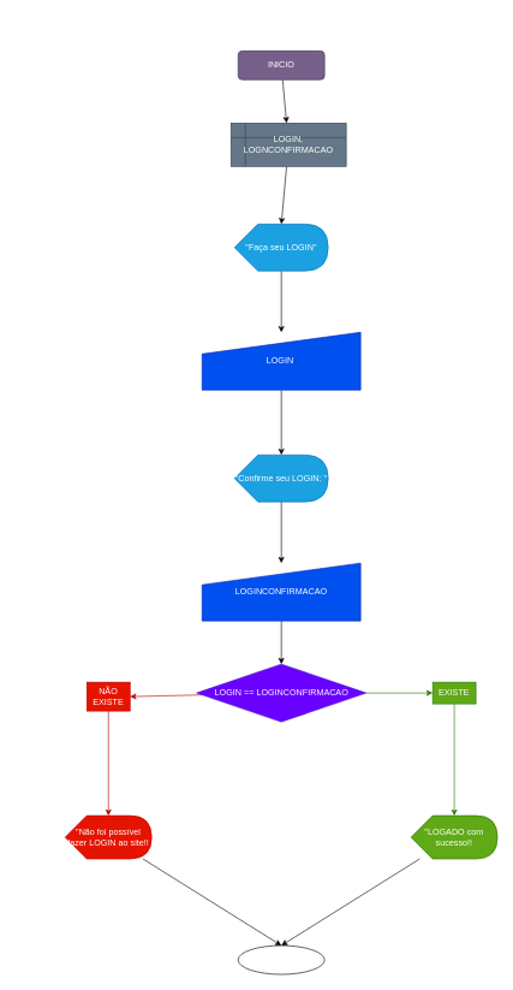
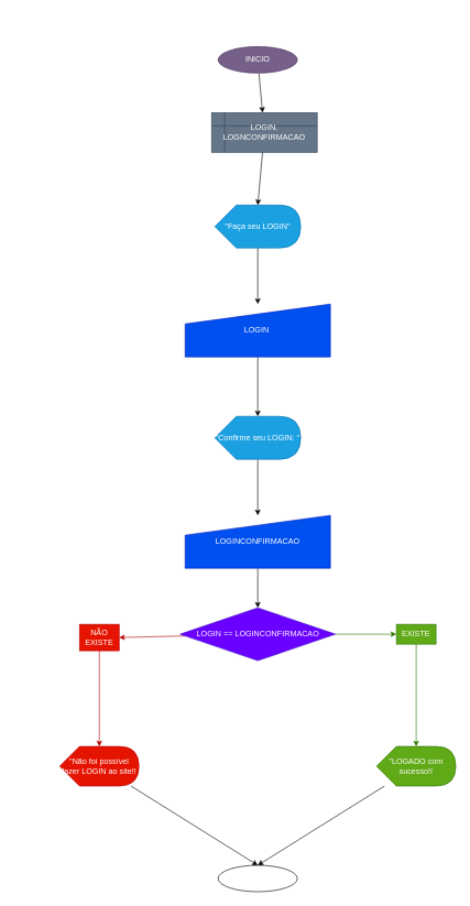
- <mxCell id="3" value="INICIO" style="whiteSpace=wrap;html=1;fillColor=#76608a;fontColor=#ffffff;strokeColor=#432D57;rounded=1;" vertex="1" parent="1"><mxGeometry x="330" y="70" width="120" height="40" as="geometry" /></mxCell>
+ <mxCell id="3" value="INICIO" style="ellipse;whiteSpace=wrap;html=1;fillColor=#76608a;fontColor=#ffffff;strokeColor=#432D57;" vertex="1" parent="1"><mxGeometry x="330" y="70" width="120" height="40" as="geometry" /></mxCell>
